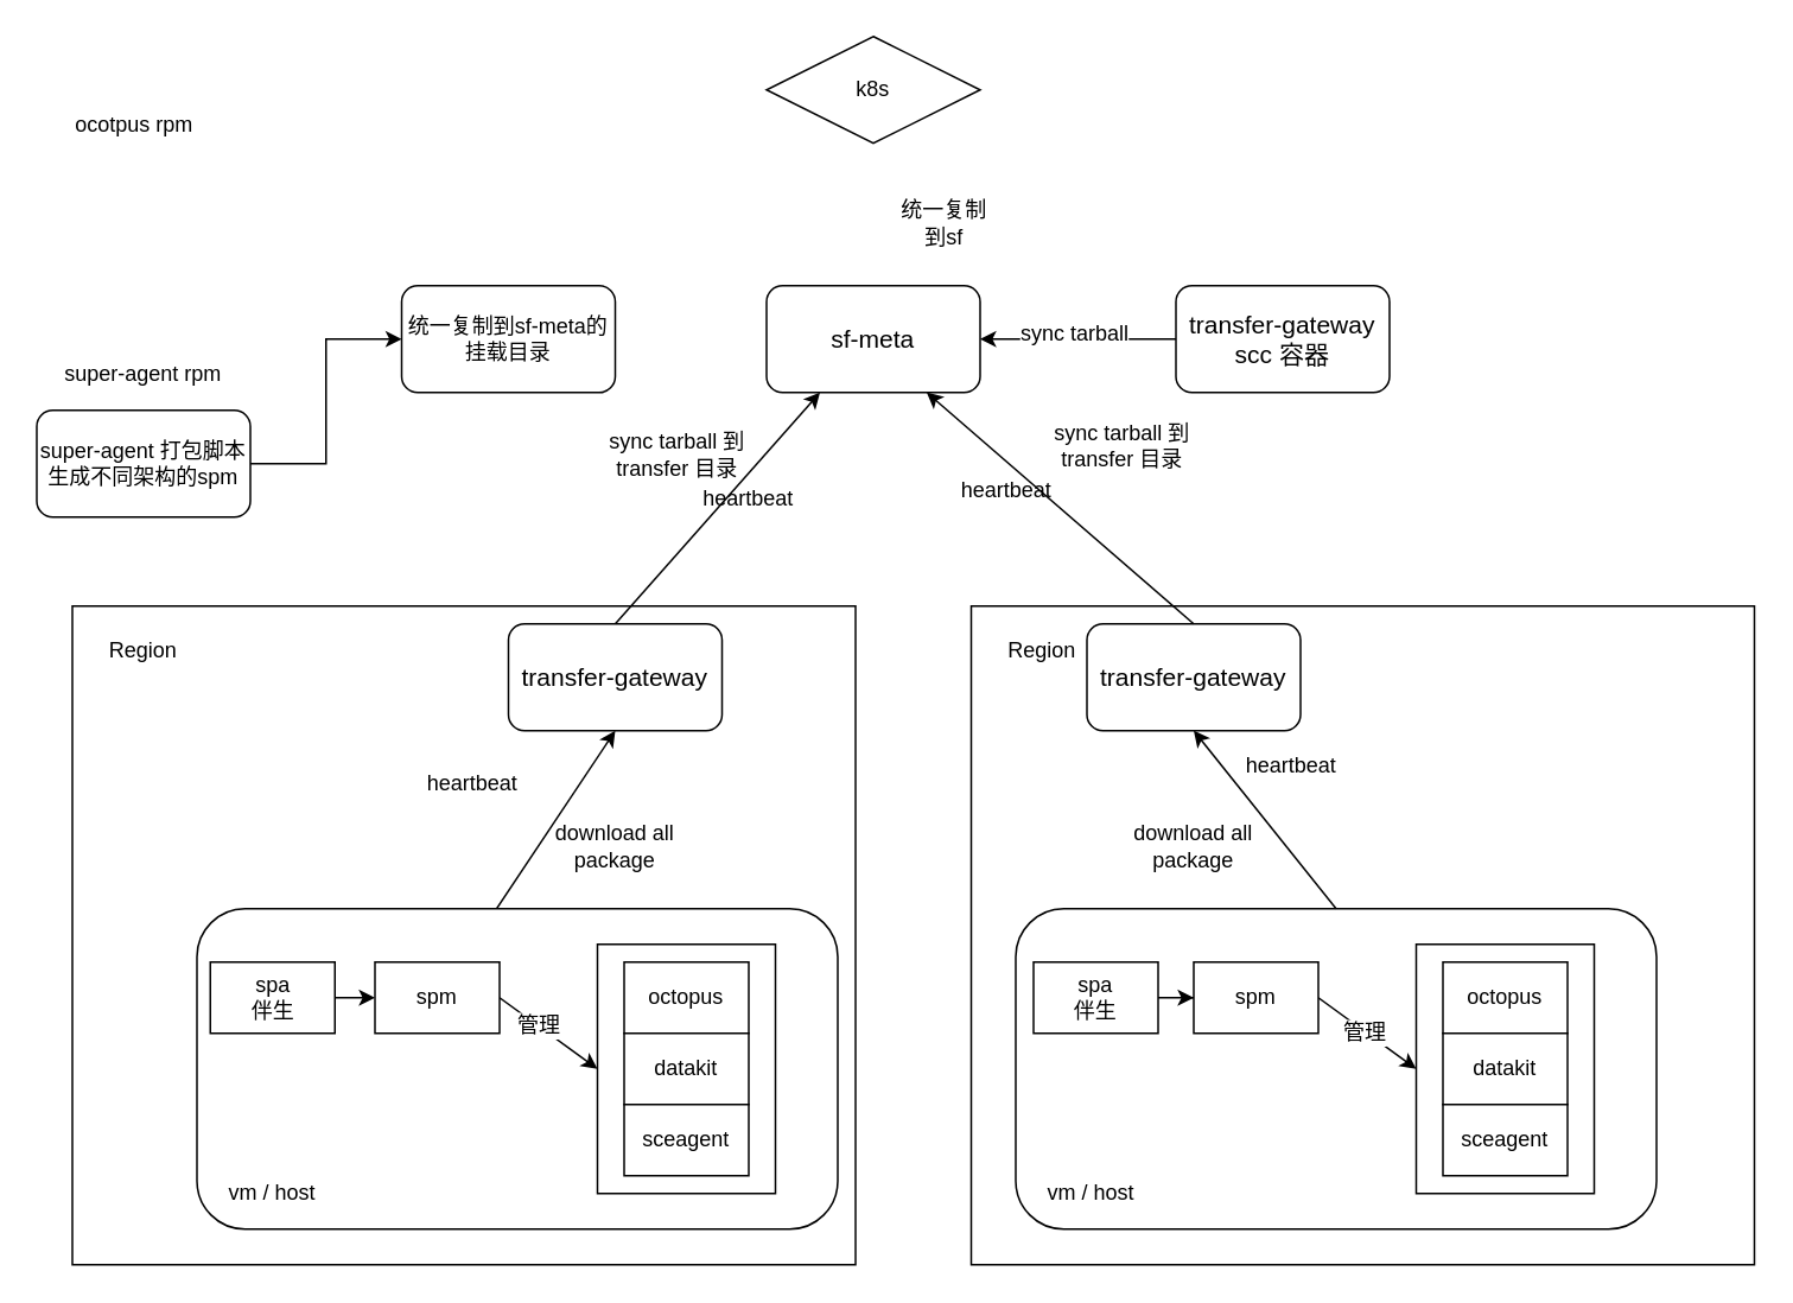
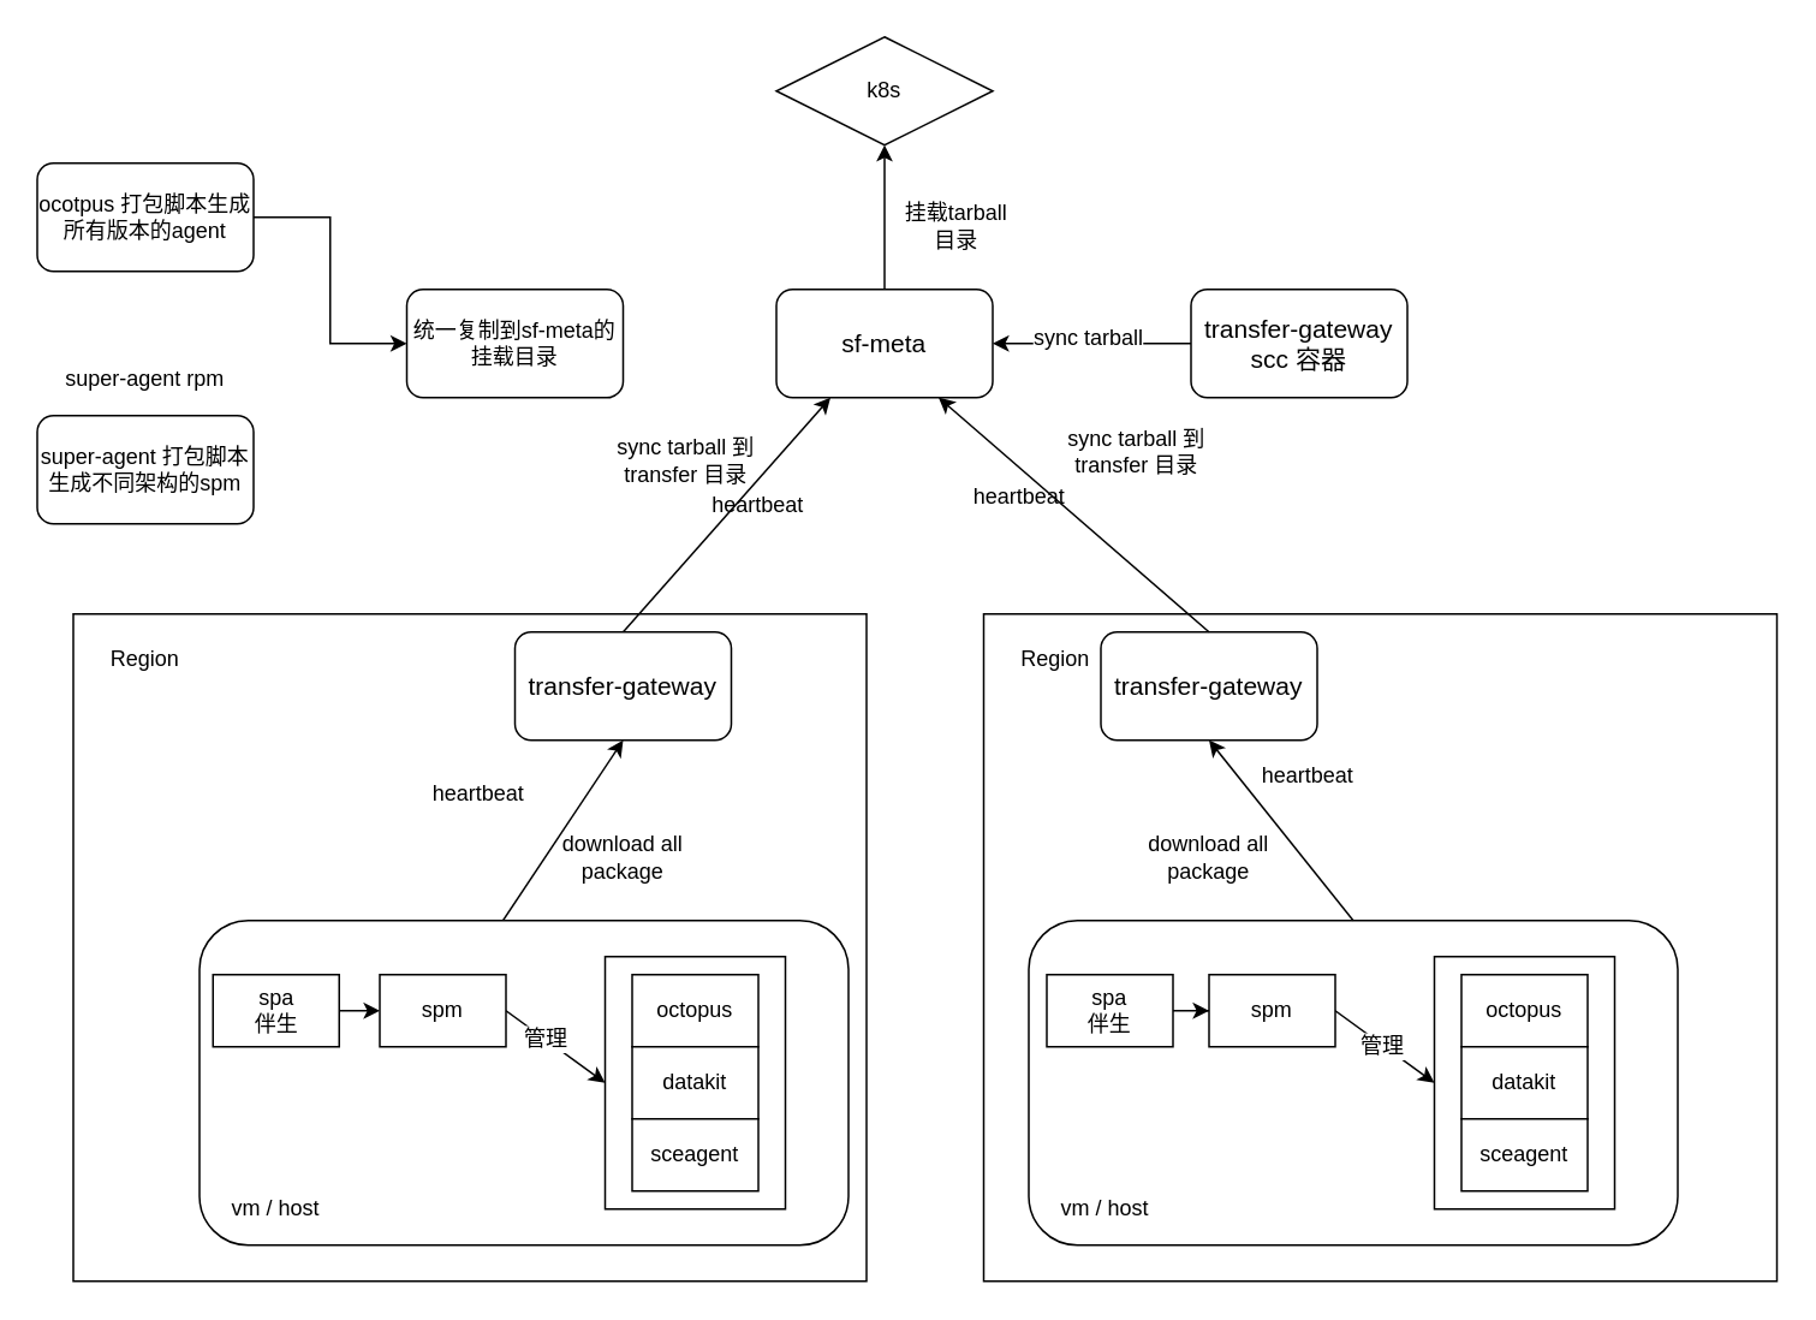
- <mxCell id="11" value="ocotpus rpm" style="text;html=1;strokeColor=none;fillColor=none;align=center;verticalAlign=middle;whiteSpace=wrap;rounded=0;" parent="1" vertex="1"><mxGeometry x="40" width="70" height="20" as="geometry" y="60" /></mxCell>
+ <mxCell id="10" value="ocotpus 打包脚本生成所有版本的agent" style="rounded=1;whiteSpace=wrap;html=1;" parent="1" vertex="1"><mxGeometry x="20" y="90" width="120" height="60" as="geometry" /></mxCell>
+ <mxCell id="2" style="edgeStyle=none;rounded=0;orthogonalLoop=1;jettySize=auto;html=1;entryX=0.5;entryY=1;entryDx=0;entryDy=0;" parent="1" source="3" target="7" edge="1"><mxGeometry relative="1" as="geometry" /></mxCell>
- <mxCell id="8" value="统一复制到sf" style="text;html=1;strokeColor=none;fillColor=none;align=center;verticalAlign=middle;whiteSpace=wrap;rounded=0;" parent="1" vertex="1"><mxGeometry x="500" y="110" width="60" height="30" as="geometry" /></mxCell>
+ <mxCell id="8" value="挂载tarball目录" style="text;html=1;strokeColor=none;fillColor=none;align=center;verticalAlign=middle;whiteSpace=wrap;rounded=0;" parent="1" vertex="1"><mxGeometry x="500" y="110" width="60" height="30" as="geometry" /></mxCell>
+ <mxCell id="9" style="edgeStyle=orthogonalEdgeStyle;rounded=0;orthogonalLoop=1;jettySize=auto;html=1;entryX=0;entryY=0.5;entryDx=0;entryDy=0;" parent="1" source="10" target="6" edge="1"><mxGeometry relative="1" as="geometry" /></mxCell>
- <mxCell id="59" style="edgeStyle=orthogonalEdgeStyle;rounded=0;orthogonalLoop=1;jettySize=auto;html=1;entryX=0;entryY=0.5;entryDx=0;entryDy=0;fontSize=14;" edge="1" parent="1" source="60" target="6"><mxGeometry relative="1" as="geometry" /></mxCell>
